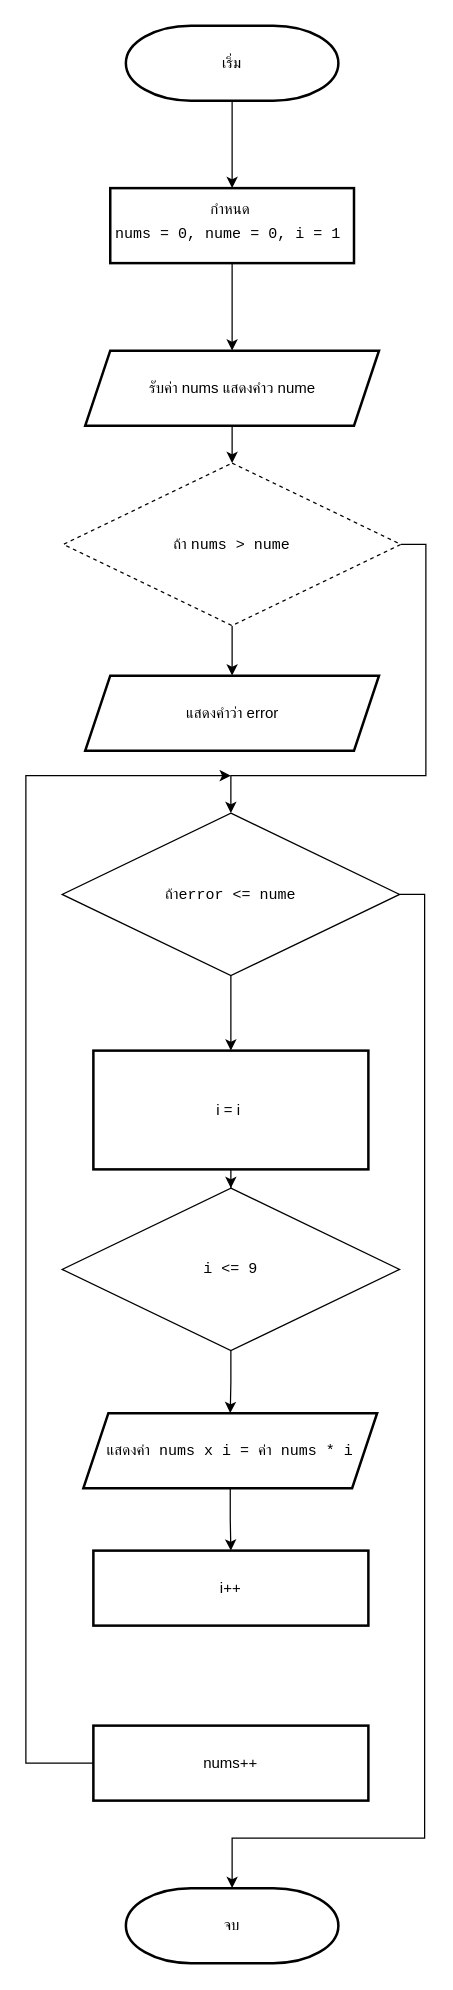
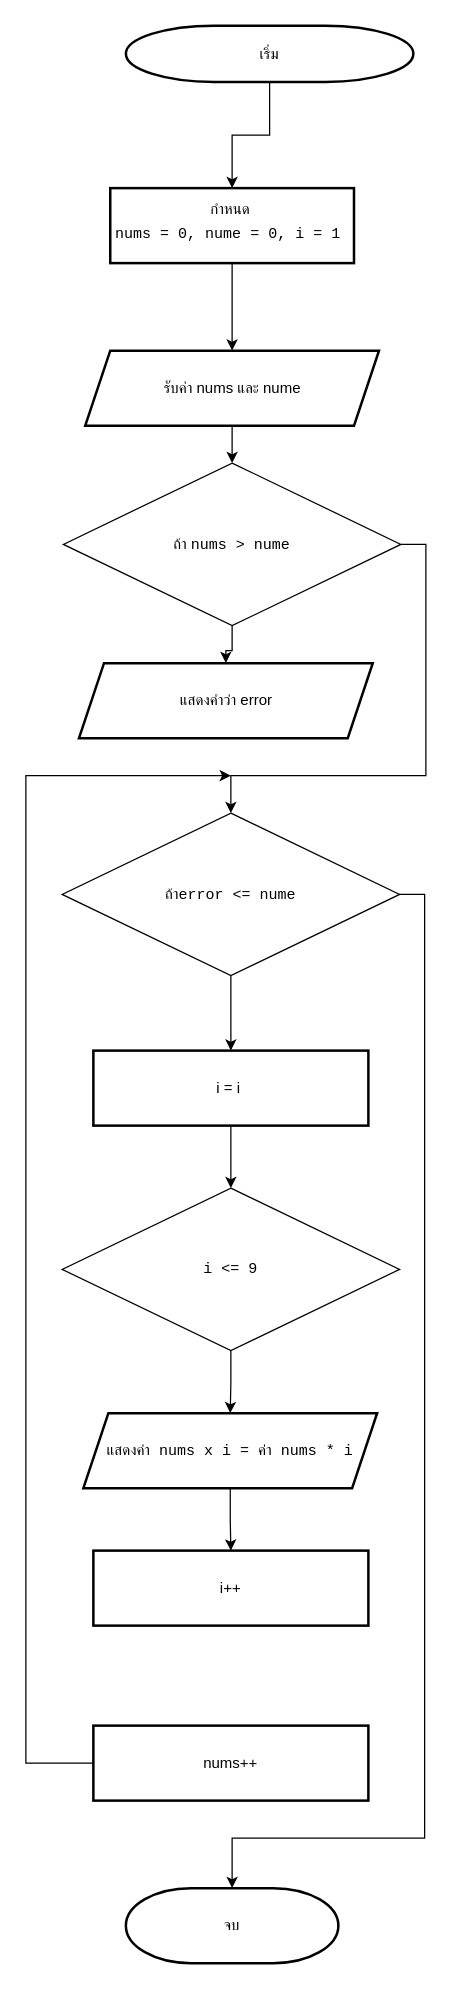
- <mxCell id="3" value="เริ่ม" style="strokeWidth=2;html=1;shape=mxgraph.flowchart.terminator;whiteSpace=wrap;fontColor=default;labelBackgroundColor=none;fontSize=12;" vertex="1" parent="1"><mxGeometry x="100" y="20" width="170" height="60" as="geometry" /></mxCell>
+ <mxCell id="3" value="เริ่ม" style="strokeWidth=2;html=1;shape=mxgraph.flowchart.terminator;whiteSpace=wrap;fontColor=default;labelBackgroundColor=none;fontSize=12;" vertex="1" parent="1"><mxGeometry x="100" y="20" width="230" height="45" as="geometry" /></mxCell>
- <mxCell id="7" value="รับค่า nums แสดงคำว nume" style="shape=parallelogram;perimeter=parallelogramPerimeter;whiteSpace=wrap;html=1;fixedSize=1;strokeWidth=2;fontSize=12;labelBackgroundColor=none;fontColor=default;" vertex="1" parent="1"><mxGeometry x="67.5" y="280" width="235" height="60" as="geometry" /></mxCell>
+ <mxCell id="7" value="รับค่า nums และ nume" style="shape=parallelogram;perimeter=parallelogramPerimeter;whiteSpace=wrap;html=1;fixedSize=1;strokeWidth=2;fontSize=12;labelBackgroundColor=none;fontColor=default;" vertex="1" parent="1"><mxGeometry x="67.5" y="280" width="235" height="60" as="geometry" /></mxCell>
- <mxCell id="10" value="&lt;font&gt;ถ้า&amp;nbsp;&lt;span style=&quot;font-family: Consolas, &amp;quot;Courier New&amp;quot;, monospace; white-space: pre;&quot;&gt;nums&lt;/span&gt;&lt;span style=&quot;font-family: Consolas, &amp;quot;Courier New&amp;quot;, monospace; white-space: pre;&quot;&gt; &lt;/span&gt;&lt;span style=&quot;font-family: Consolas, &amp;quot;Courier New&amp;quot;, monospace; white-space: pre;&quot;&gt;&amp;gt;&lt;/span&gt;&lt;span style=&quot;font-family: Consolas, &amp;quot;Courier New&amp;quot;, monospace; white-space: pre;&quot;&gt; &lt;/span&gt;&lt;span style=&quot;font-family: Consolas, &amp;quot;Courier New&amp;quot;, monospace; white-space: pre;&quot;&gt;nume&lt;/span&gt;&lt;/font&gt;" style="rhombus;whiteSpace=wrap;html=1;fontSize=12;labelBackgroundColor=none;fontColor=default;dashed=1;" vertex="1" parent="1"><mxGeometry x="50" y="370" width="270" height="130" as="geometry" /></mxCell>
+ <mxCell id="10" value="&lt;font&gt;ถ้า&amp;nbsp;&lt;span style=&quot;font-family: Consolas, &amp;quot;Courier New&amp;quot;, monospace; white-space: pre;&quot;&gt;nums&lt;/span&gt;&lt;span style=&quot;font-family: Consolas, &amp;quot;Courier New&amp;quot;, monospace; white-space: pre;&quot;&gt; &lt;/span&gt;&lt;span style=&quot;font-family: Consolas, &amp;quot;Courier New&amp;quot;, monospace; white-space: pre;&quot;&gt;&amp;gt;&lt;/span&gt;&lt;span style=&quot;font-family: Consolas, &amp;quot;Courier New&amp;quot;, monospace; white-space: pre;&quot;&gt; &lt;/span&gt;&lt;span style=&quot;font-family: Consolas, &amp;quot;Courier New&amp;quot;, monospace; white-space: pre;&quot;&gt;nume&lt;/span&gt;&lt;/font&gt;" style="rhombus;whiteSpace=wrap;html=1;fontSize=12;labelBackgroundColor=none;fontColor=default;" vertex="1" parent="1"><mxGeometry x="50" y="370" width="270" height="130" as="geometry" /></mxCell>
- <mxCell id="11" value="&lt;div&gt;แสดงคำว่า error&lt;/div&gt;" style="shape=parallelogram;perimeter=parallelogramPerimeter;whiteSpace=wrap;html=1;fixedSize=1;strokeWidth=2;labelBackgroundColor=none;fontColor=default;fontSize=12;" vertex="1" parent="1"><mxGeometry x="67.5" y="540" width="235" height="60" as="geometry" /></mxCell>
+ <mxCell id="11" value="&lt;div&gt;แสดงคำว่า error&lt;/div&gt;" style="shape=parallelogram;perimeter=parallelogramPerimeter;whiteSpace=wrap;html=1;fixedSize=1;strokeWidth=2;labelBackgroundColor=none;fontColor=default;fontSize=12;" vertex="1" parent="1"><mxGeometry x="62.5" y="530" width="235" height="60" as="geometry" /></mxCell>
- <mxCell id="15" value="i = i&amp;nbsp;" style="whiteSpace=wrap;html=1;strokeWidth=2;fontColor=default;labelBackgroundColor=none;fontSize=12;" vertex="1" parent="1"><mxGeometry x="74" y="840" width="220" height="95" as="geometry" /></mxCell>
+ <mxCell id="15" value="i = i&amp;nbsp;" style="whiteSpace=wrap;html=1;strokeWidth=2;fontColor=default;labelBackgroundColor=none;fontSize=12;" vertex="1" parent="1"><mxGeometry x="74" y="840" width="220" height="60" as="geometry" /></mxCell>
